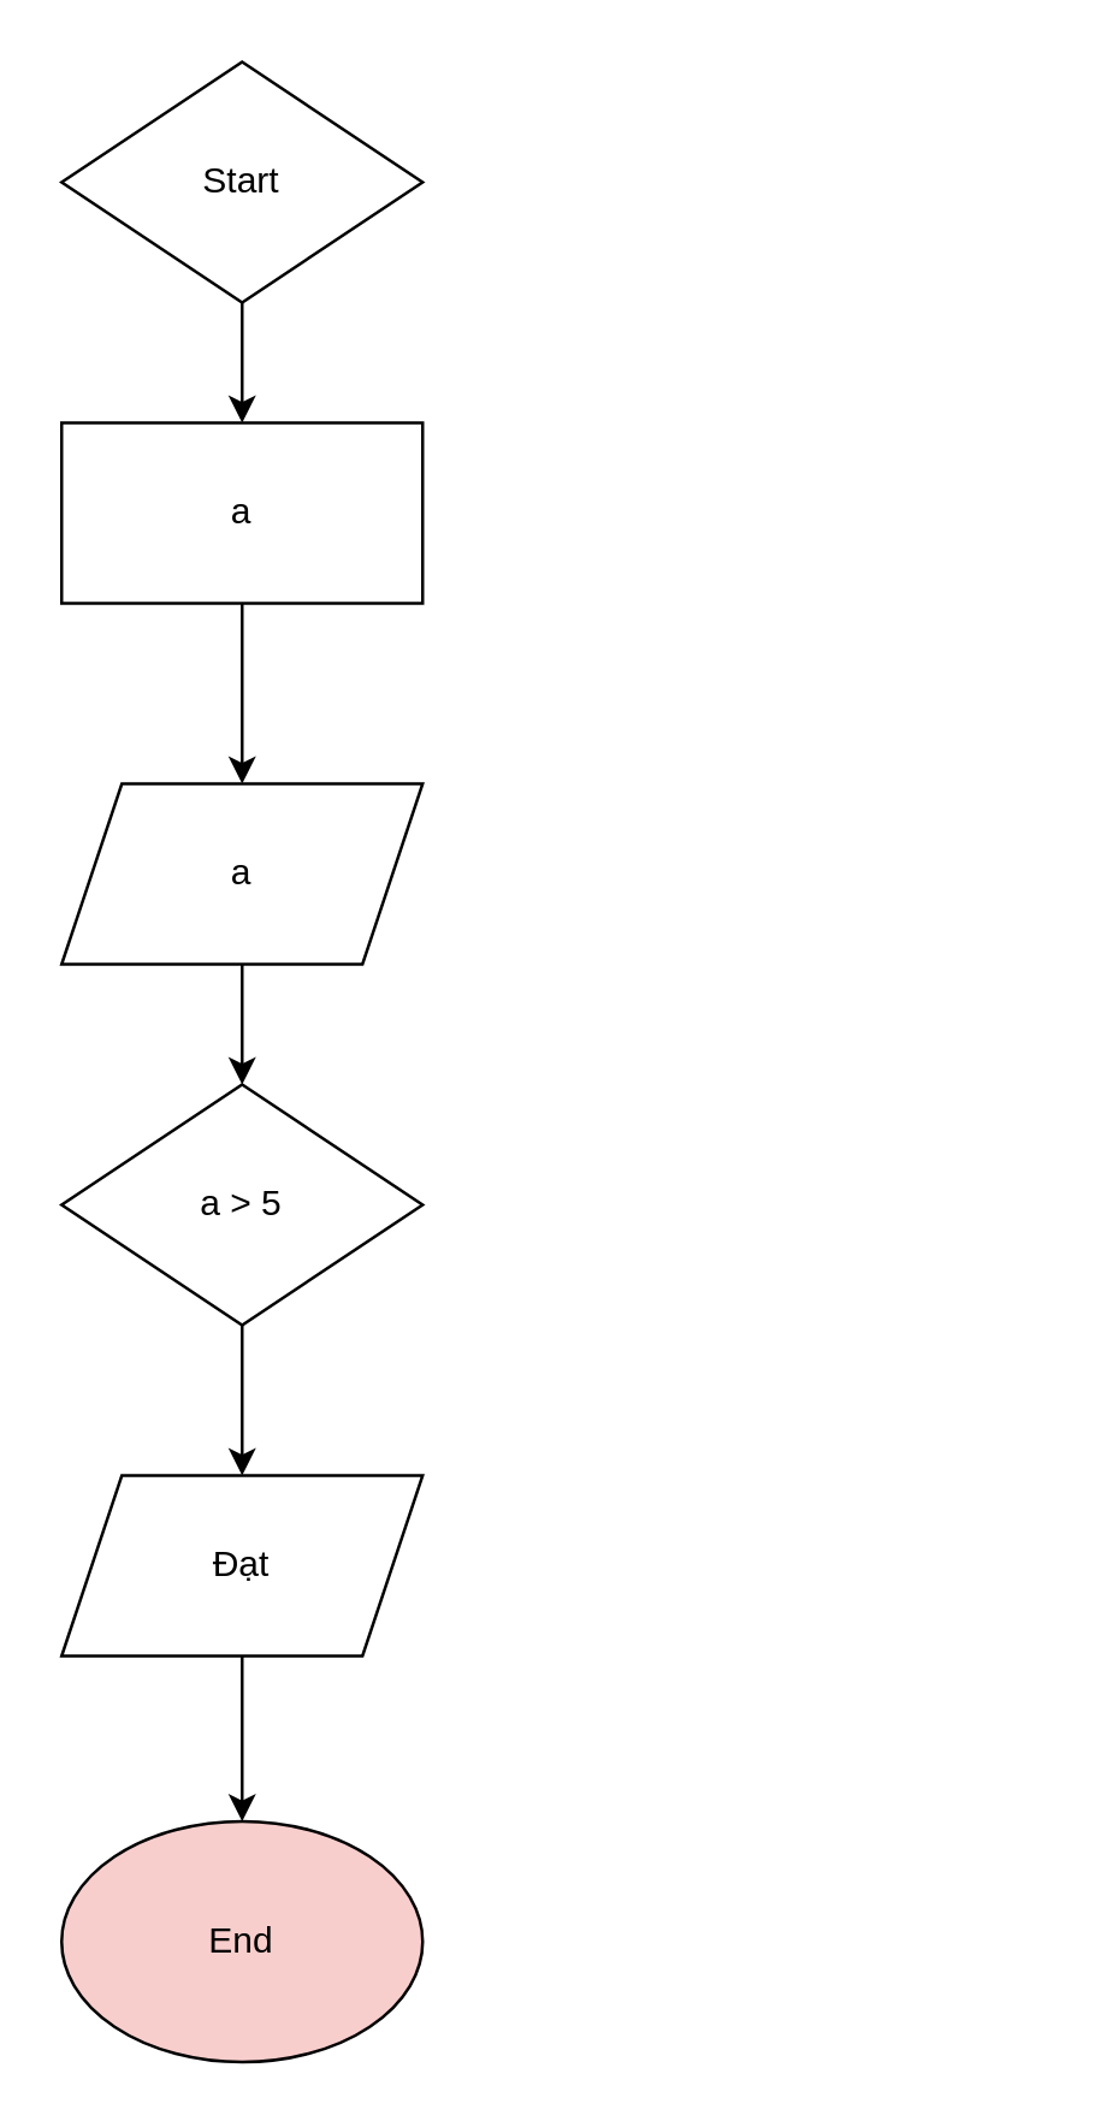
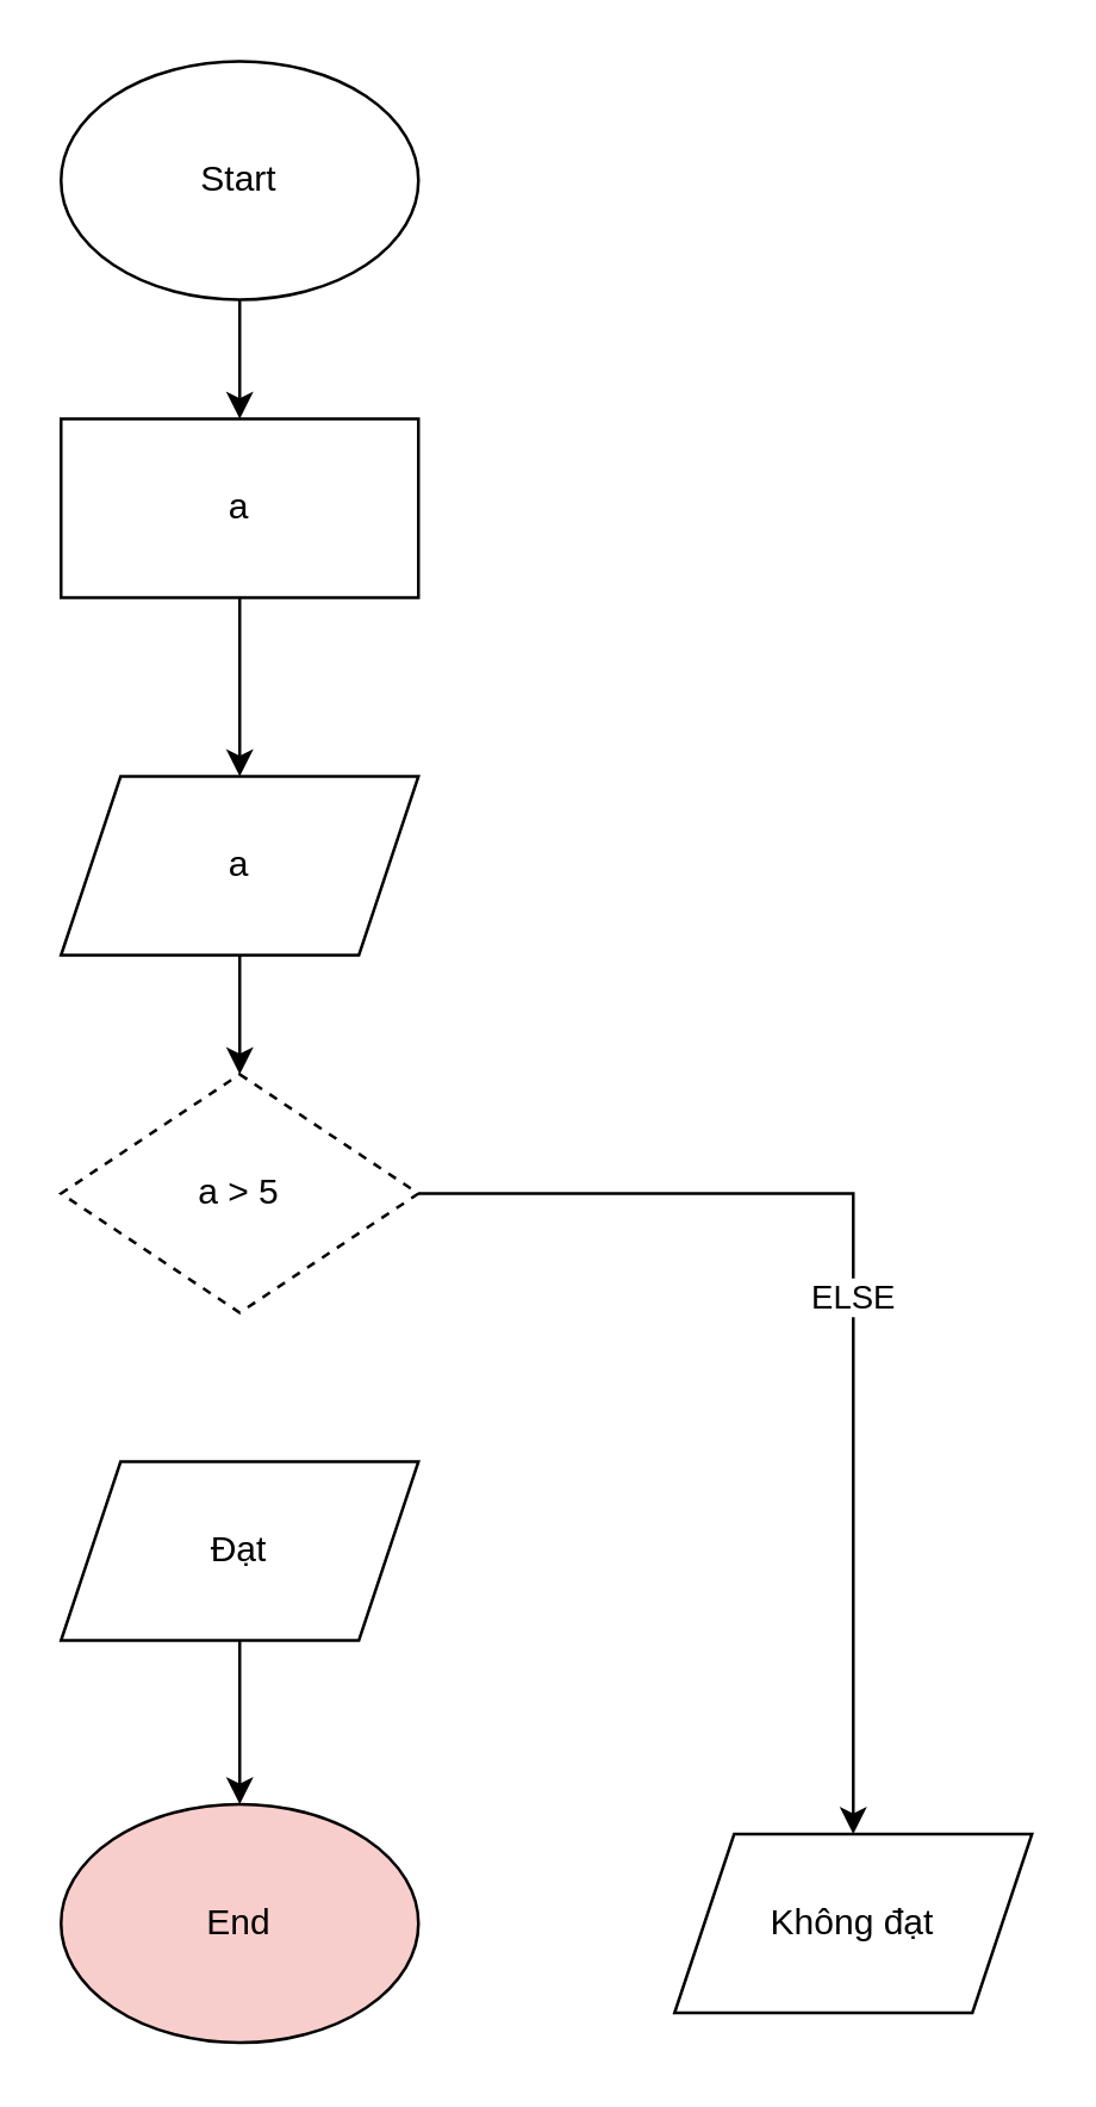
- <mxCell id="3" value="Start" style="rhombus;whiteSpace=wrap;html=1;" vertex="1" parent="1"><mxGeometry x="20" width="120" height="80" as="geometry" y="20" /></mxCell>
+ <mxCell id="3" value="Start" style="ellipse;whiteSpace=wrap;html=1;" vertex="1" parent="1"><mxGeometry x="20" width="120" height="80" as="geometry" y="20" /></mxCell>
- <mxCell id="10" value="a &amp;gt; 5" style="rhombus;whiteSpace=wrap;html=1;" vertex="1" parent="1"><mxGeometry x="20" y="360" width="120" height="80" as="geometry" /></mxCell>
+ <mxCell id="10" value="a &amp;gt; 5" style="rhombus;whiteSpace=wrap;html=1;dashed=1;" vertex="1" parent="1"><mxGeometry x="20" y="360" width="120" height="80" as="geometry" /></mxCell>
+ <mxCell id="9" value="ELSE" style="edgeStyle=orthogonalEdgeStyle;rounded=0;orthogonalLoop=1;jettySize=auto;html=1;" edge="1" parent="1" source="10" target="14"><mxGeometry relative="1" as="geometry" /></mxCell>
- <mxCell id="8" value="" style="edgeStyle=orthogonalEdgeStyle;rounded=0;orthogonalLoop=1;jettySize=auto;html=1;" edge="1" parent="1" source="10" target="12"><mxGeometry relative="1" as="geometry" /></mxCell>
+ <mxCell id="14" value="Không đạt" style="shape=parallelogram;perimeter=parallelogramPerimeter;whiteSpace=wrap;html=1;fixedSize=1;" vertex="1" parent="1"><mxGeometry x="226" y="615" width="120" height="60" as="geometry" /></mxCell>
